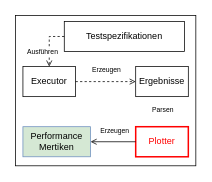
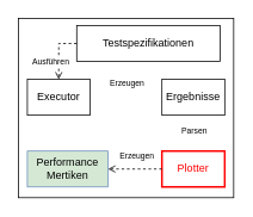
- <mxCell id="10" value="" style="endArrow=open;html=1;rounded=0;endFill=0;dashed=1;exitX=1;exitY=0.5;exitDx=0;exitDy=0;entryX=0;entryY=0.5;entryDx=0;entryDy=0;" edge="1" parent="1" source="5" target="6"><mxGeometry width="50" height="50" relative="1" as="geometry"><mxPoint x="365" y="148" as="sourcePoint" /><mxPoint x="175" y="108" as="targetPoint" /></mxGeometry></mxCell>
- <mxCell id="11" value="" style="endArrow=open;html=1;rounded=0;endFill=0;dashed=0;exitX=0;exitY=0.5;exitDx=0;exitDy=0;entryX=1;entryY=0.5;entryDx=0;entryDy=0;" edge="1" parent="1" source="7" target="4"><mxGeometry width="50" height="50" relative="1" as="geometry"><mxPoint x="385" y="168" as="sourcePoint" /><mxPoint x="435" y="118" as="targetPoint" /></mxGeometry></mxCell>
+ <mxCell id="11" value="" style="endArrow=open;html=1;rounded=0;endFill=0;dashed=1;exitX=0;exitY=0.5;exitDx=0;exitDy=0;entryX=1;entryY=0.5;entryDx=0;entryDy=0;" edge="1" parent="1" source="7" target="4"><mxGeometry width="50" height="50" relative="1" as="geometry"><mxPoint x="385" y="168" as="sourcePoint" /><mxPoint x="435" y="118" as="targetPoint" /></mxGeometry></mxCell>
